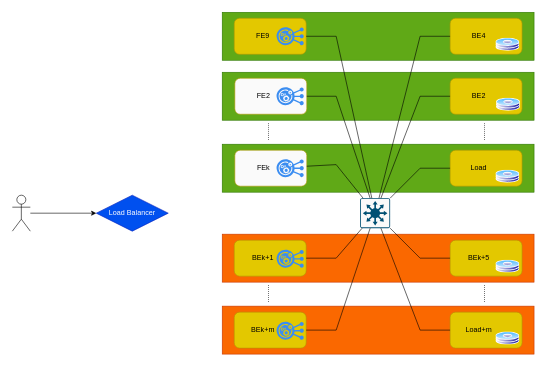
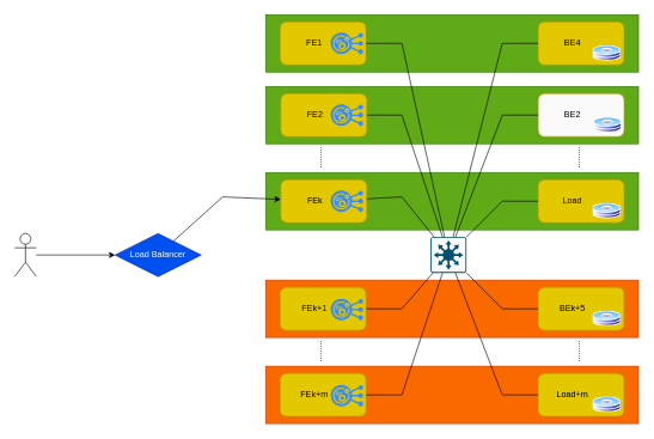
- <mxCell id="7" value="FE9" style="rounded=1;whiteSpace=wrap;html=1;fillColor=#e3c800;fontColor=#000000;strokeColor=#B09500;spacingRight=24;" parent="1" vertex="1"><mxGeometry x="390" y="30" width="120" height="60" as="geometry" /></mxCell>
+ <mxCell id="7" value="FE1" style="rounded=1;whiteSpace=wrap;html=1;fillColor=#e3c800;fontColor=#000000;strokeColor=#B09500;spacingRight=24;" parent="1" vertex="1"><mxGeometry x="390" y="30" width="120" height="60" as="geometry" /></mxCell>
- <mxCell id="8" value="FE2" style="rounded=1;whiteSpace=wrap;html=1;fillColor=#fafafa;fontColor=#000000;strokeColor=#B09500;spacingRight=24;" parent="1" vertex="1"><mxGeometry x="391" y="130" width="120" height="60" as="geometry" /></mxCell>
+ <mxCell id="8" value="FE2" style="rounded=1;whiteSpace=wrap;html=1;fillColor=#e3c800;fontColor=#000000;strokeColor=#B09500;spacingRight=24;" parent="1" vertex="1"><mxGeometry x="391" y="130" width="120" height="60" as="geometry" /></mxCell>
- <mxCell id="12" value="BE2" style="rounded=1;whiteSpace=wrap;html=1;fillColor=#e3c800;fontColor=#000000;strokeColor=#B09500;spacingRight=24;" parent="1" vertex="1"><mxGeometry x="750" y="130" width="120" height="60" as="geometry" /></mxCell>
+ <mxCell id="12" value="BE2" style="rounded=1;whiteSpace=wrap;html=1;fillColor=#fafafa;fontColor=#000000;strokeColor=#B09500;spacingRight=24;" parent="1" vertex="1"><mxGeometry x="750" y="130" width="120" height="60" as="geometry" /></mxCell>
- <mxCell id="9" value="FEk" style="rounded=1;whiteSpace=wrap;html=1;fillColor=#fafafa;fontColor=#000000;strokeColor=#B09500;spacingRight=24;" parent="1" vertex="1"><mxGeometry x="391" y="250" width="120" height="60" as="geometry" /></mxCell>
+ <mxCell id="9" value="FEk" style="rounded=1;whiteSpace=wrap;html=1;fillColor=#e3c800;fontColor=#000000;strokeColor=#B09500;spacingRight=24;" parent="1" vertex="1"><mxGeometry x="391" y="250" width="120" height="60" as="geometry" /></mxCell>
+ <mxCell id="22" value="" style="endArrow=classic;html=1;rounded=0;" parent="1" source="6" target="9" edge="1"><mxGeometry width="50" height="50" relative="1" as="geometry"><mxPoint x="295" y="400" as="sourcePoint" /><mxPoint x="390" y="379.6" as="targetPoint" /><Array as="points"><mxPoint x="310" y="274" /></Array></mxGeometry></mxCell>
- <mxCell id="10" value="BEk+1" style="rounded=1;whiteSpace=wrap;html=1;fillColor=#e3c800;fontColor=#000000;strokeColor=#B09500;spacingRight=24;" parent="1" vertex="1"><mxGeometry x="390" y="400" width="120" height="60" as="geometry" /></mxCell>
+ <mxCell id="10" value="FEk+1" style="rounded=1;whiteSpace=wrap;html=1;fillColor=#e3c800;fontColor=#000000;strokeColor=#B09500;spacingRight=24;" parent="1" vertex="1"><mxGeometry x="390" y="400" width="120" height="60" as="geometry" /></mxCell>
- <mxCell id="34" value="BEk+m" style="rounded=1;whiteSpace=wrap;html=1;fillColor=#e3c800;fontColor=#000000;strokeColor=#B09500;spacingRight=24;" parent="1" vertex="1"><mxGeometry x="390" y="520" width="120" height="60" as="geometry" /></mxCell>
+ <mxCell id="34" value="FEk+m" style="rounded=1;whiteSpace=wrap;html=1;fillColor=#e3c800;fontColor=#000000;strokeColor=#B09500;spacingRight=24;" parent="1" vertex="1"><mxGeometry x="390" y="520" width="120" height="60" as="geometry" /></mxCell>
